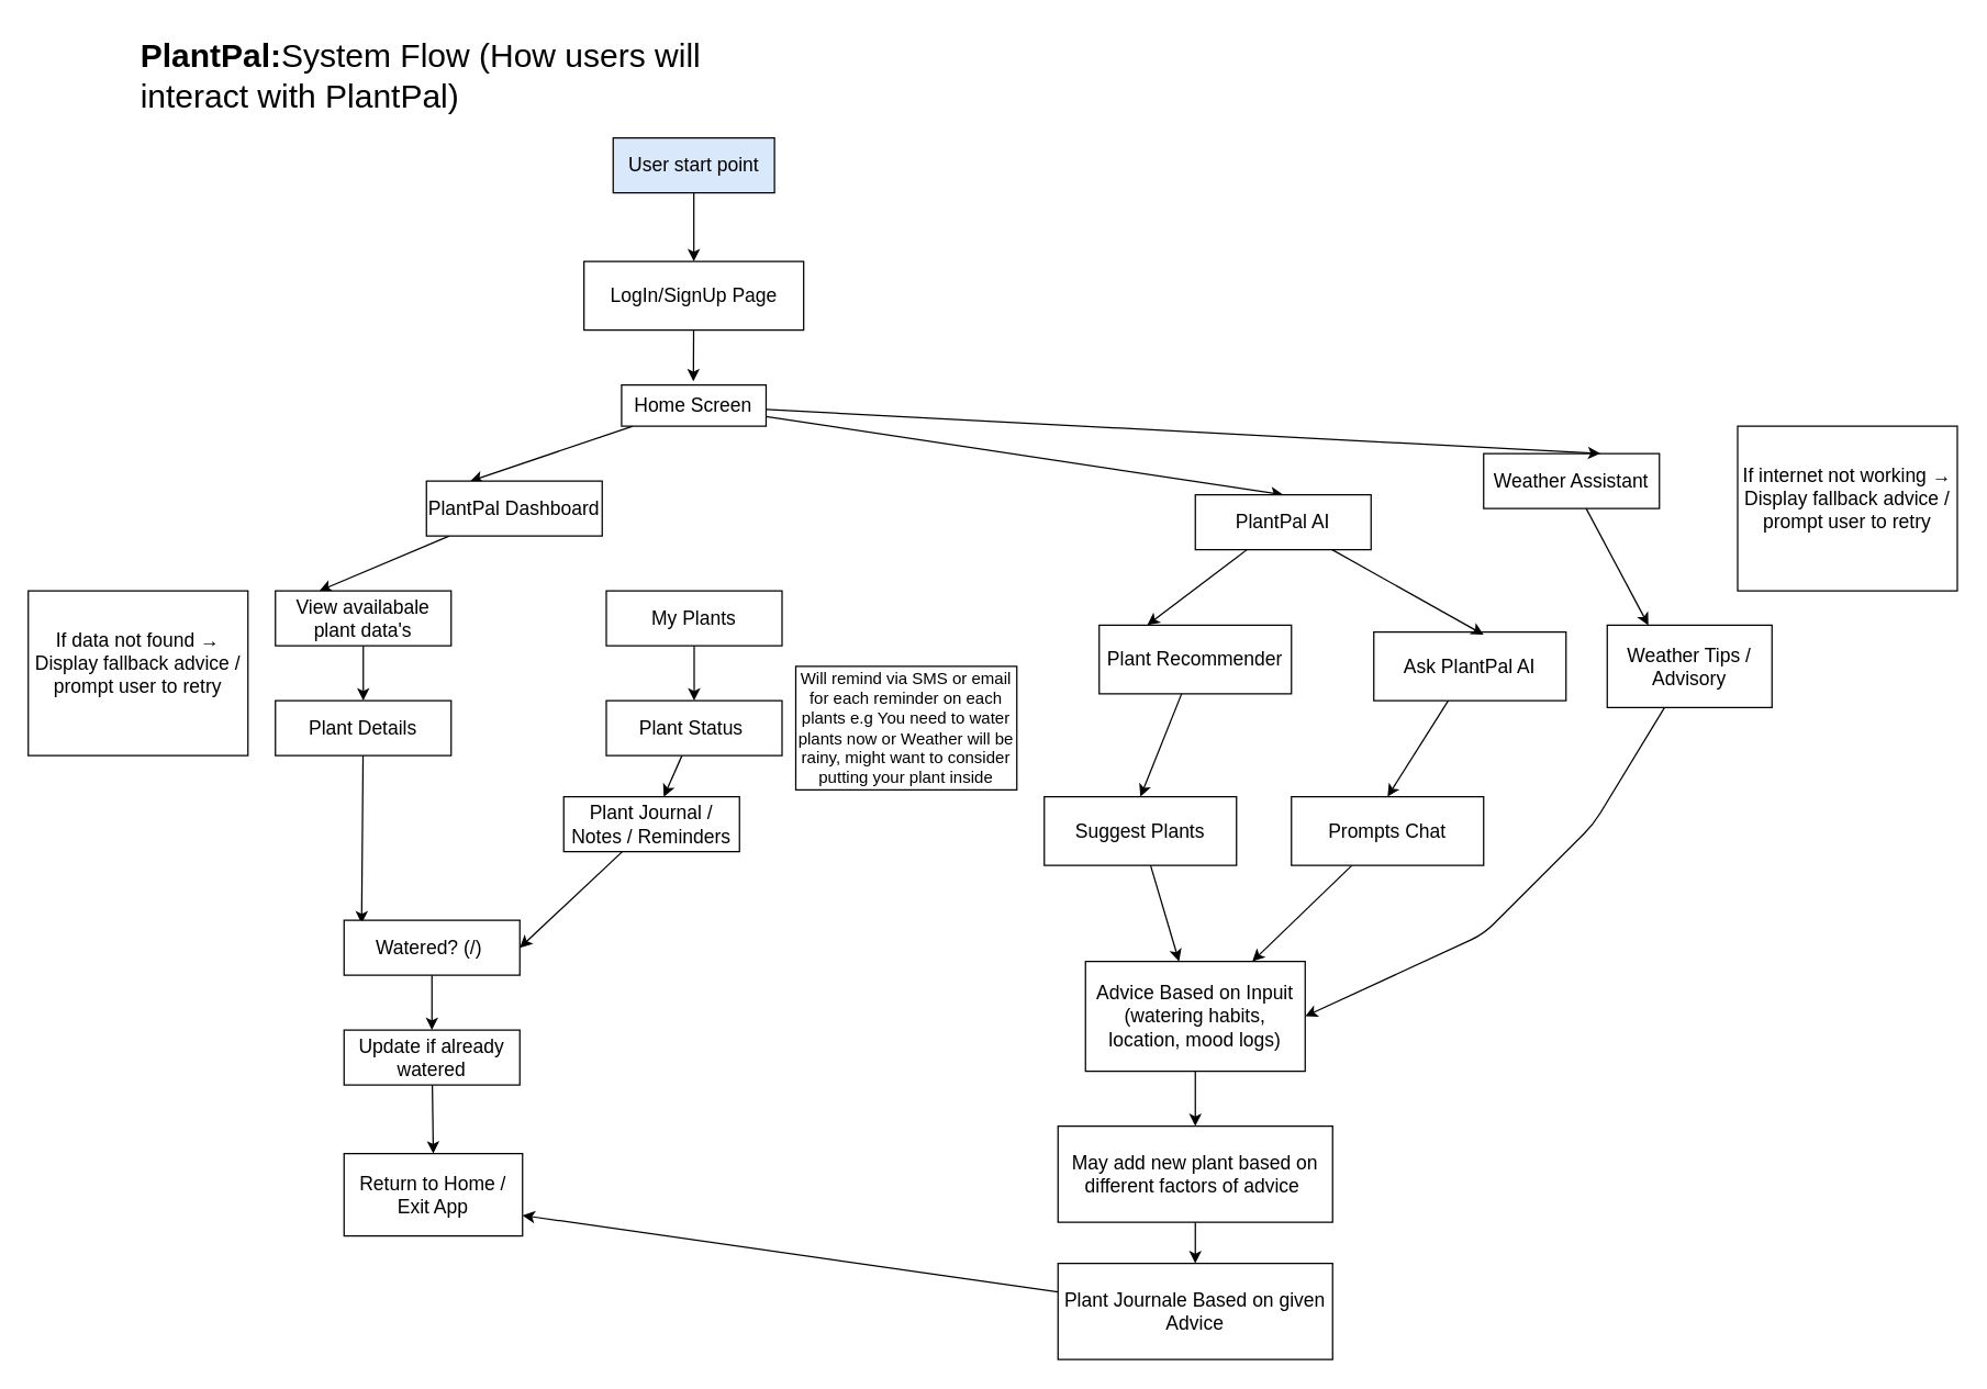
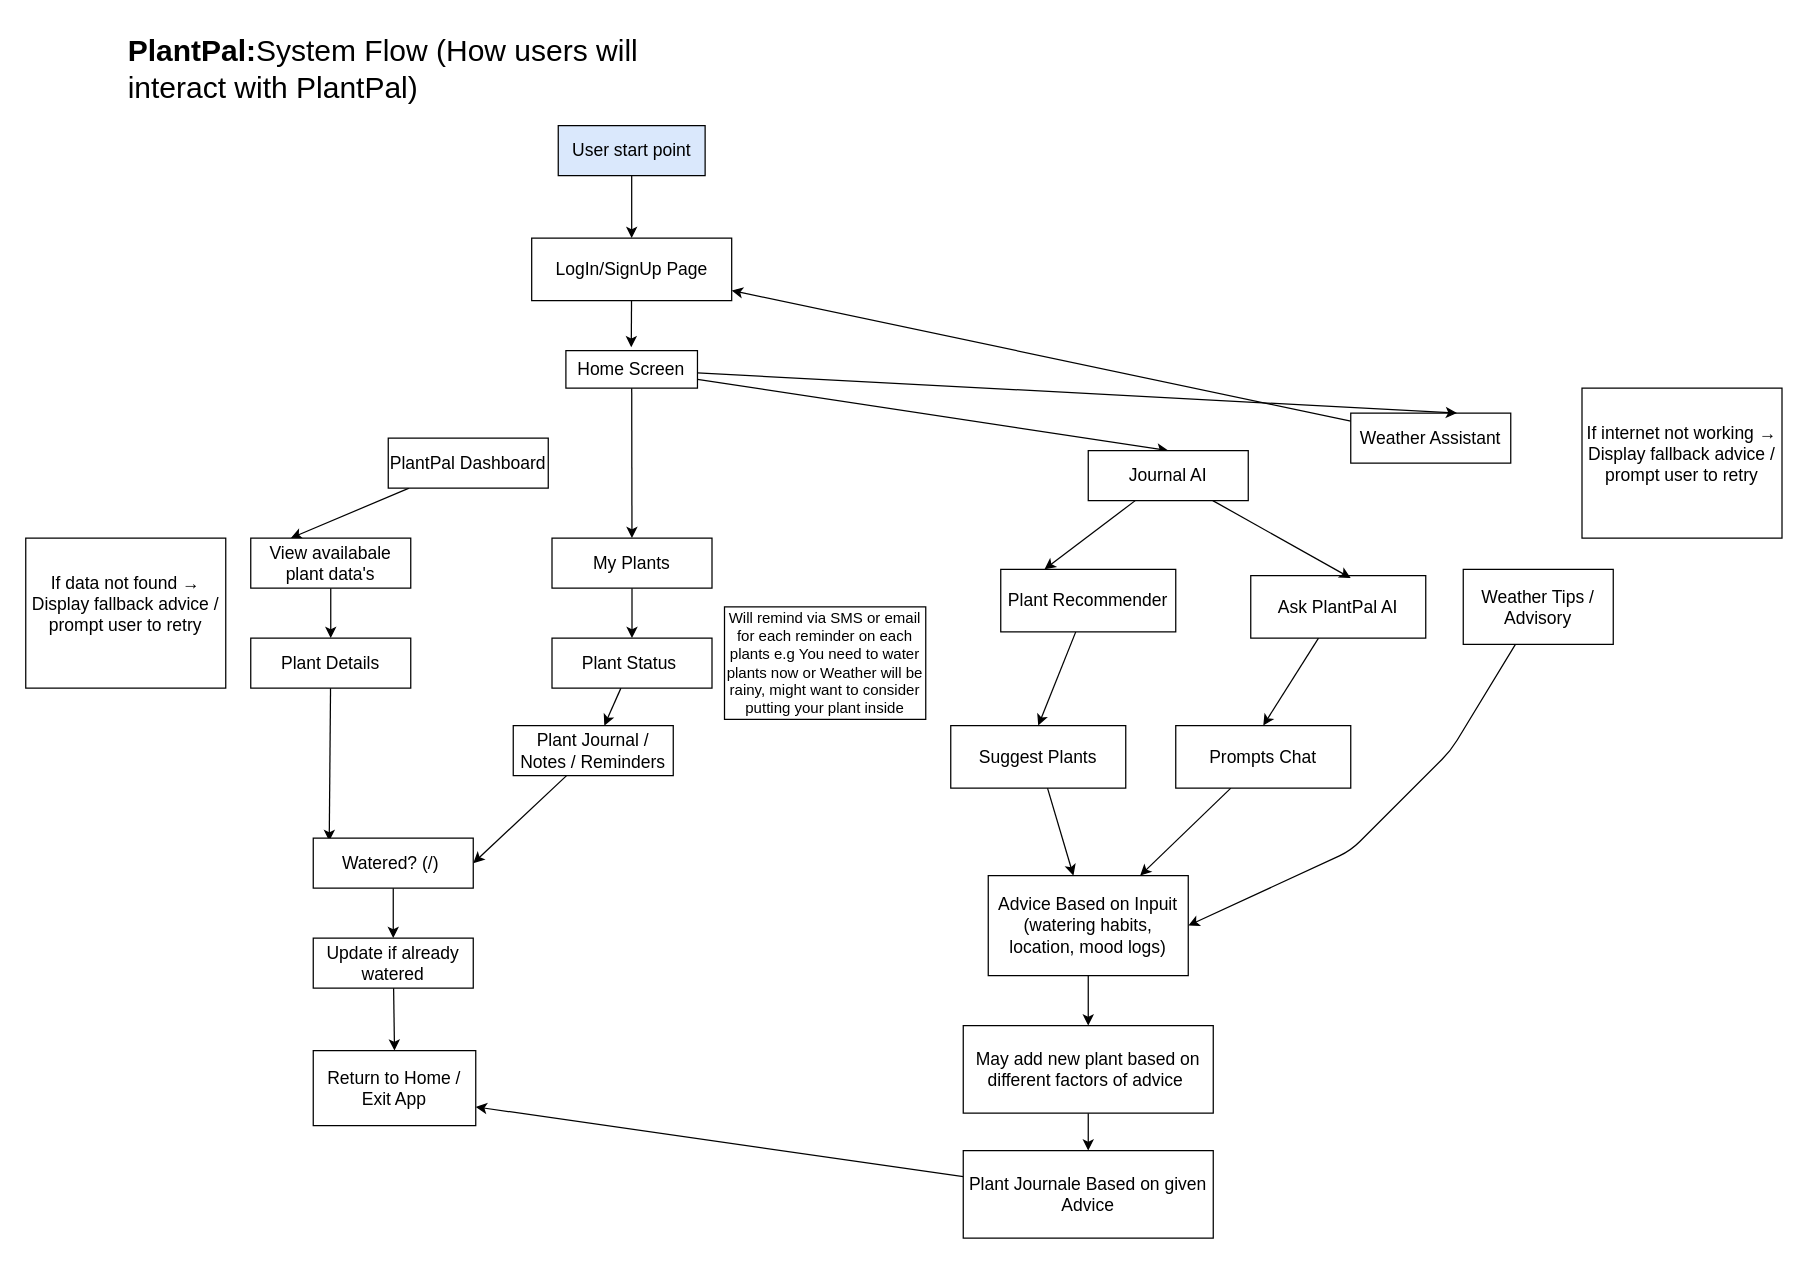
- <mxCell id="7" style="edgeStyle=none;html=1;entryX=0.25;entryY=0;entryDx=0;entryDy=0;" edge="1" parent="1" source="9" target="11"><mxGeometry relative="1" as="geometry"><mxPoint x="504.755" y="340" as="targetPoint" /></mxGeometry></mxCell>
+ <mxCell id="7" style="edgeStyle=none;html=1;" edge="1" parent="1" source="9" target="19"><mxGeometry relative="1" as="geometry"><mxPoint x="504.755" y="340" as="targetPoint" /></mxGeometry></mxCell>
- <mxCell id="13" value="&lt;span style=&quot;font-size: 14px;&quot;&gt;PlantPal AI&lt;/span&gt;" style="rounded=0;whiteSpace=wrap;html=1;" vertex="1" parent="1"><mxGeometry x="870" y="360" width="128" height="40" as="geometry" /></mxCell>
+ <mxCell id="13" value="&lt;span style=&quot;font-size: 14px;&quot;&gt;Journal AI&lt;/span&gt;" style="rounded=0;whiteSpace=wrap;html=1;" vertex="1" parent="1"><mxGeometry x="870" y="360" width="128" height="40" as="geometry" /></mxCell>
- <mxCell id="22" style="edgeStyle=none;html=1;entryX=0.25;entryY=0;entryDx=0;entryDy=0;" edge="1" parent="1" source="23" target="44"><mxGeometry relative="1" as="geometry" /></mxCell>
+ <mxCell id="22" style="edgeStyle=none;html=1;" edge="1" parent="1" source="23" target="6"><mxGeometry relative="1" as="geometry" /></mxCell>
